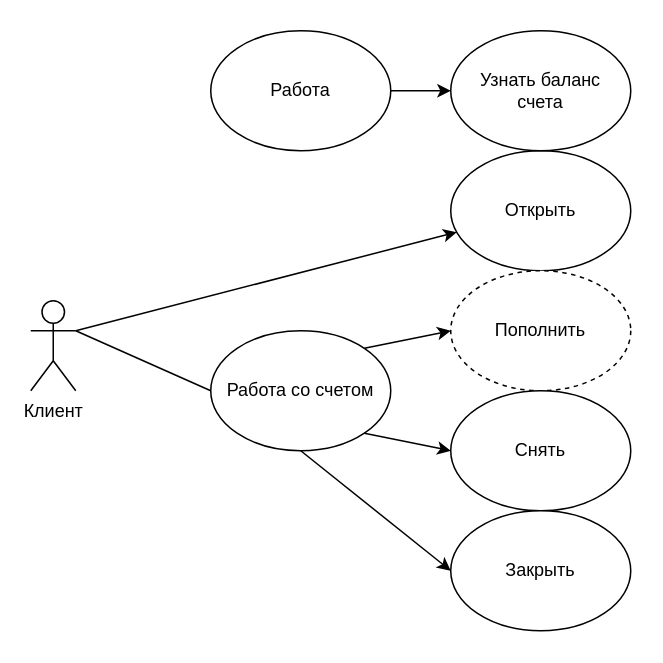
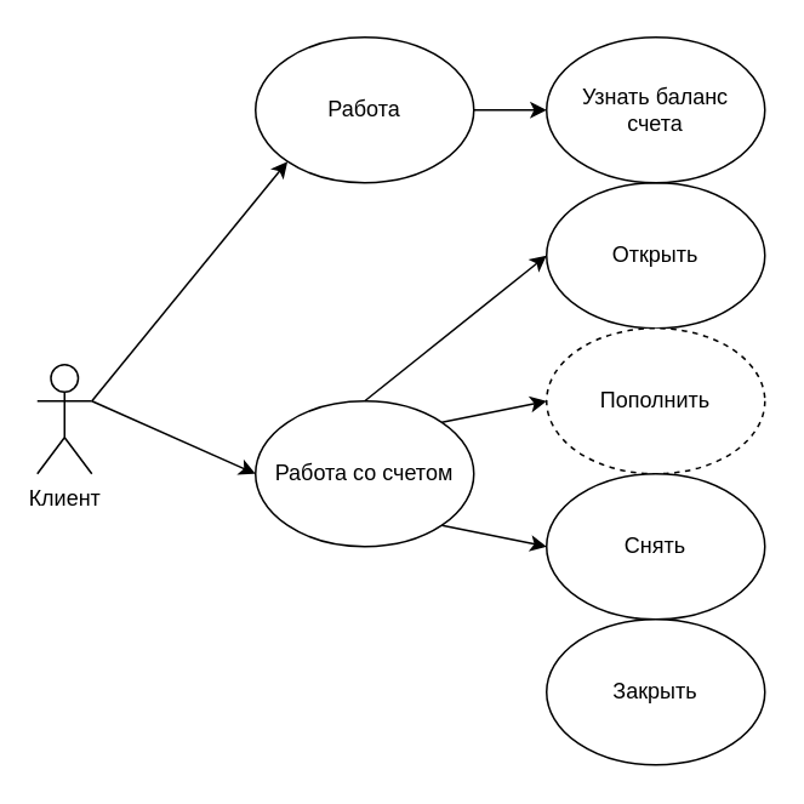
+ <mxCell id="9" value="" style="endArrow=classic;html=1;rounded=0;exitX=0.5;exitY=0;exitDx=0;exitDy=0;entryX=0;entryY=0.5;entryDx=0;entryDy=0;" edge="1" parent="1" source="3" target="5"><mxGeometry width="50" height="50" relative="1" as="geometry"><mxPoint x="370" y="300" as="sourcePoint" /><mxPoint x="420" y="250" as="targetPoint" /></mxGeometry></mxCell>
- <mxCell id="15" value="" style="endArrow=classic;html=1;rounded=0;exitX=1;exitY=0.333;exitDx=0;exitDy=0;exitPerimeter=0;" edge="1" parent="1" source="2" target="5"><mxGeometry width="50" height="50" relative="1" as="geometry"><mxPoint x="370" y="300" as="sourcePoint" /><mxPoint x="420" y="250" as="targetPoint" /></mxGeometry></mxCell>
+ <mxCell id="15" value="" style="endArrow=classic;html=1;rounded=0;exitX=1;exitY=0.333;exitDx=0;exitDy=0;exitPerimeter=0;entryX=0;entryY=1;entryDx=0;entryDy=0;" edge="1" parent="1" source="2" target="14"><mxGeometry width="50" height="50" relative="1" as="geometry"><mxPoint x="370" y="300" as="sourcePoint" /><mxPoint x="420" y="250" as="targetPoint" /></mxGeometry></mxCell>
- <mxCell id="4" value="" style="endArrow=none;html=1;rounded=0;exitX=1;exitY=0.333;exitDx=0;exitDy=0;exitPerimeter=0;entryX=0;entryY=0.5;entryDx=0;entryDy=0;" edge="1" parent="1" source="2" target="3"><mxGeometry width="50" height="50" relative="1" as="geometry"><mxPoint x="370" y="300" as="sourcePoint" /><mxPoint x="420" y="250" as="targetPoint" /></mxGeometry></mxCell>
+ <mxCell id="4" value="" style="endArrow=classic;html=1;rounded=0;exitX=1;exitY=0.333;exitDx=0;exitDy=0;exitPerimeter=0;entryX=0;entryY=0.5;entryDx=0;entryDy=0;" edge="1" parent="1" source="2" target="3"><mxGeometry width="50" height="50" relative="1" as="geometry"><mxPoint x="370" y="300" as="sourcePoint" /><mxPoint x="420" y="250" as="targetPoint" /></mxGeometry></mxCell>
- <mxCell id="12" value="" style="endArrow=classic;html=1;rounded=0;exitX=0.5;exitY=1;exitDx=0;exitDy=0;entryX=0;entryY=0.5;entryDx=0;entryDy=0;" edge="1" parent="1" source="3" target="8"><mxGeometry width="50" height="50" relative="1" as="geometry"><mxPoint x="370" y="300" as="sourcePoint" /><mxPoint x="420" y="250" as="targetPoint" /></mxGeometry></mxCell>
